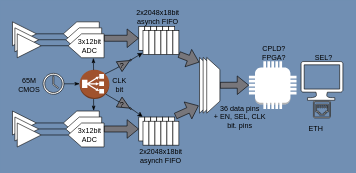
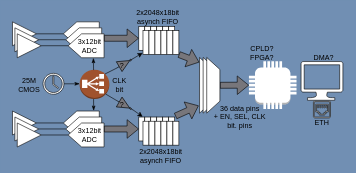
- <mxCell id="67" value="CPLD? FPGA?" style="text;html=1;align=center;verticalAlign=middle;whiteSpace=wrap;rounded=0;" parent="1" vertex="1"><mxGeometry x="439" y="80.51" width="36" height="15" as="geometry" /></mxCell>
+ <mxCell id="67" value="CPLD? FPGA?" style="text;html=1;align=center;verticalAlign=middle;whiteSpace=wrap;rounded=0;" parent="1" vertex="1"><mxGeometry x="419" y="80.51" width="36" height="15" as="geometry" /></mxCell>
- <mxCell id="75" value="SEL?" style="text;html=1;align=center;verticalAlign=middle;whiteSpace=wrap;rounded=0;" vertex="1" parent="1"><mxGeometry x="522.25" y="88.51" width="36" height="15" as="geometry" /></mxCell>
+ <mxCell id="75" value="DMA?" style="text;html=1;align=center;verticalAlign=middle;whiteSpace=wrap;rounded=0;" vertex="1" parent="1"><mxGeometry x="522.25" y="88.51" width="36" height="15" as="geometry" /></mxCell>
- <mxCell id="37" value="&lt;div&gt;&lt;br&gt;&lt;/div&gt;&lt;div&gt;65M&lt;/div&gt;&lt;div&gt;CMOS&lt;br&gt;&lt;/div&gt;" style="text;html=1;align=center;verticalAlign=middle;whiteSpace=wrap;rounded=0;" parent="1" vertex="1"><mxGeometry x="22" y="122" width="52" height="23" as="geometry" /></mxCell>
+ <mxCell id="37" value="&lt;div&gt;&lt;br&gt;&lt;/div&gt;&lt;div&gt;25M&lt;/div&gt;&lt;div&gt;CMOS&lt;br&gt;&lt;/div&gt;" style="text;html=1;align=center;verticalAlign=middle;whiteSpace=wrap;rounded=0;" parent="1" vertex="1"><mxGeometry x="22" y="122" width="52" height="23" as="geometry" /></mxCell>
- <mxCell id="74" value="ETH" style="text;html=1;align=center;verticalAlign=middle;whiteSpace=wrap;rounded=0;" vertex="1" parent="1"><mxGeometry x="509.25" y="207.5" width="36" height="15" as="geometry" /></mxCell>
+ <mxCell id="74" value="ETH" style="text;html=1;align=center;verticalAlign=middle;whiteSpace=wrap;rounded=0;" vertex="1" parent="1"><mxGeometry x="519.25" y="197.5" width="36" height="15" as="geometry" /></mxCell>
